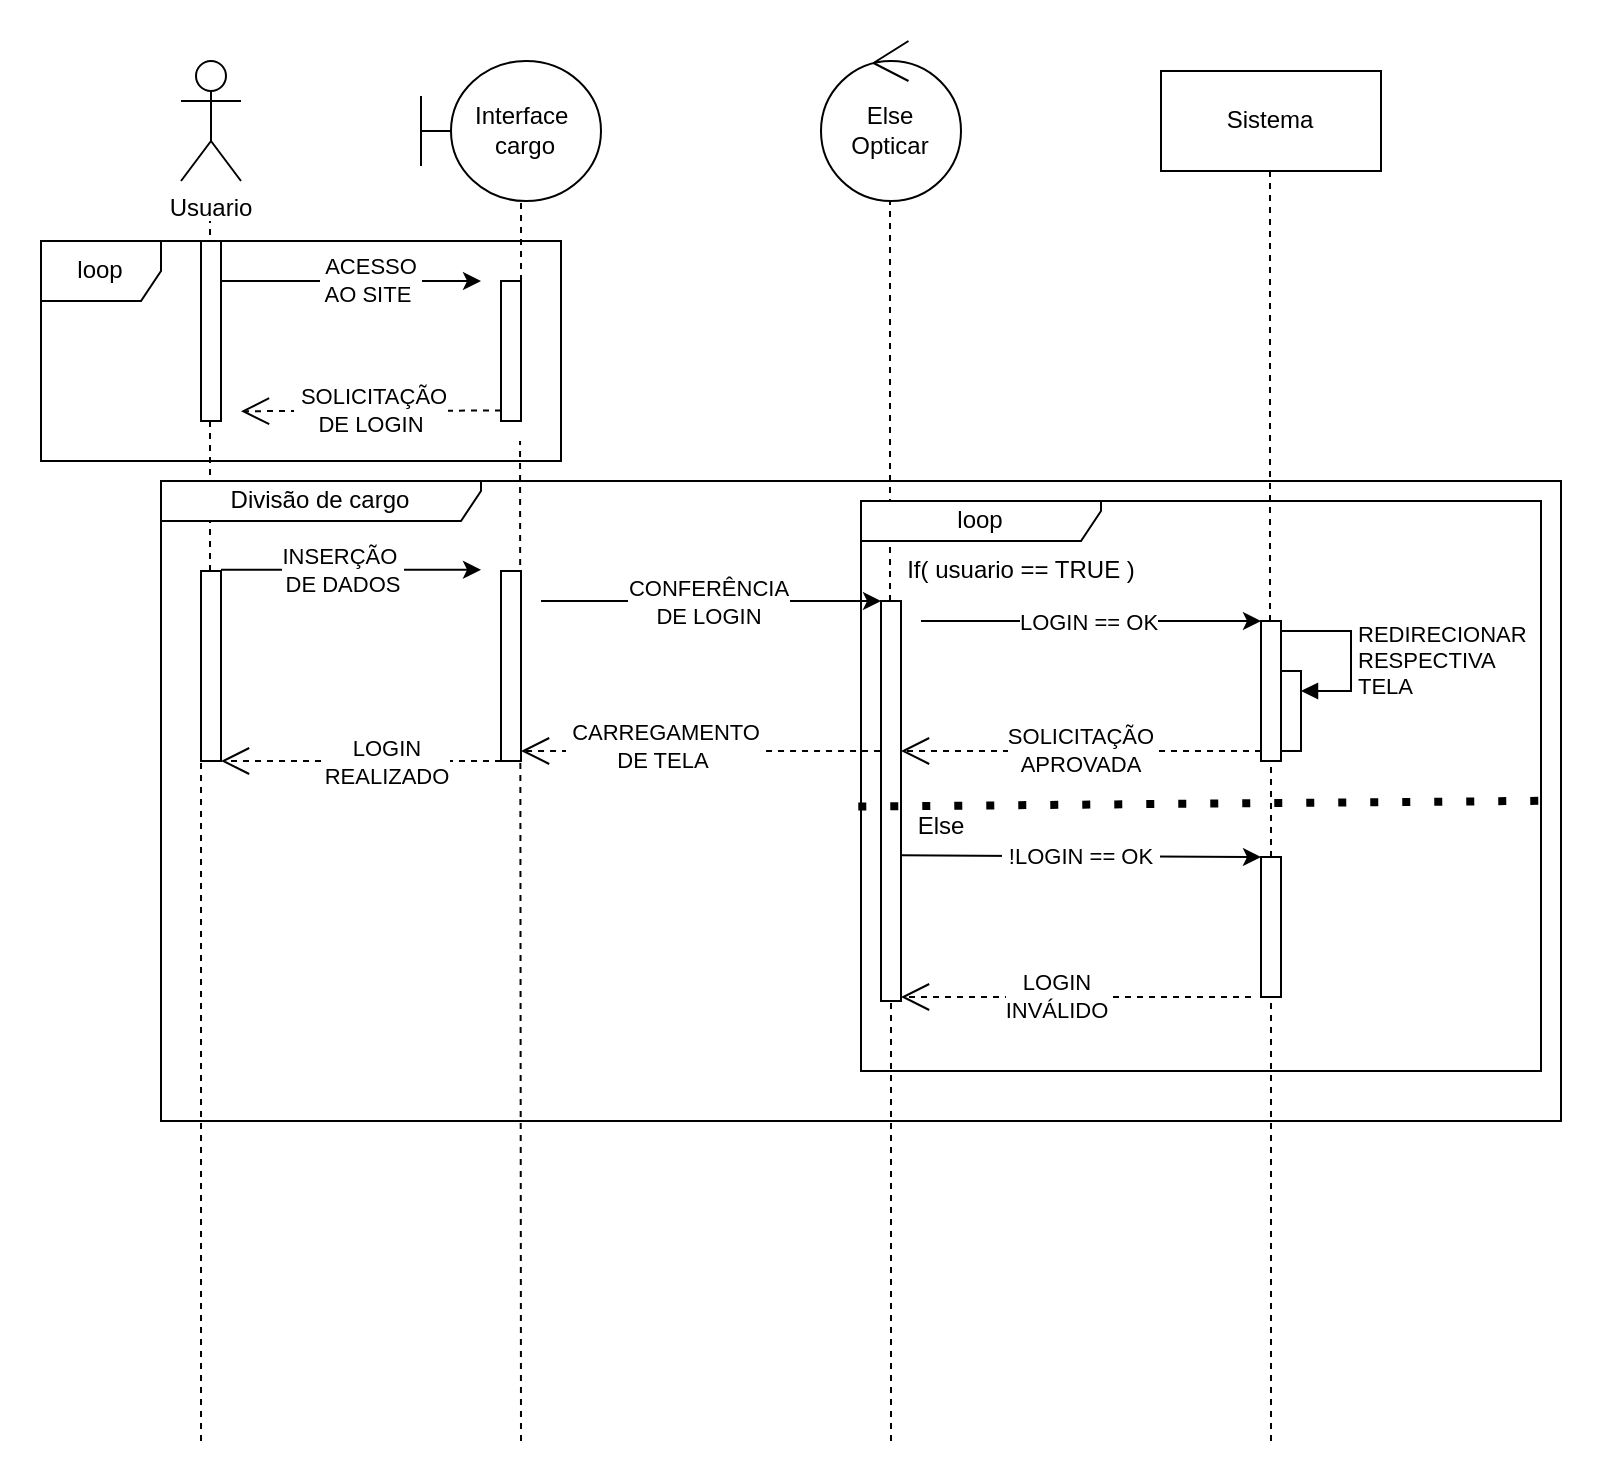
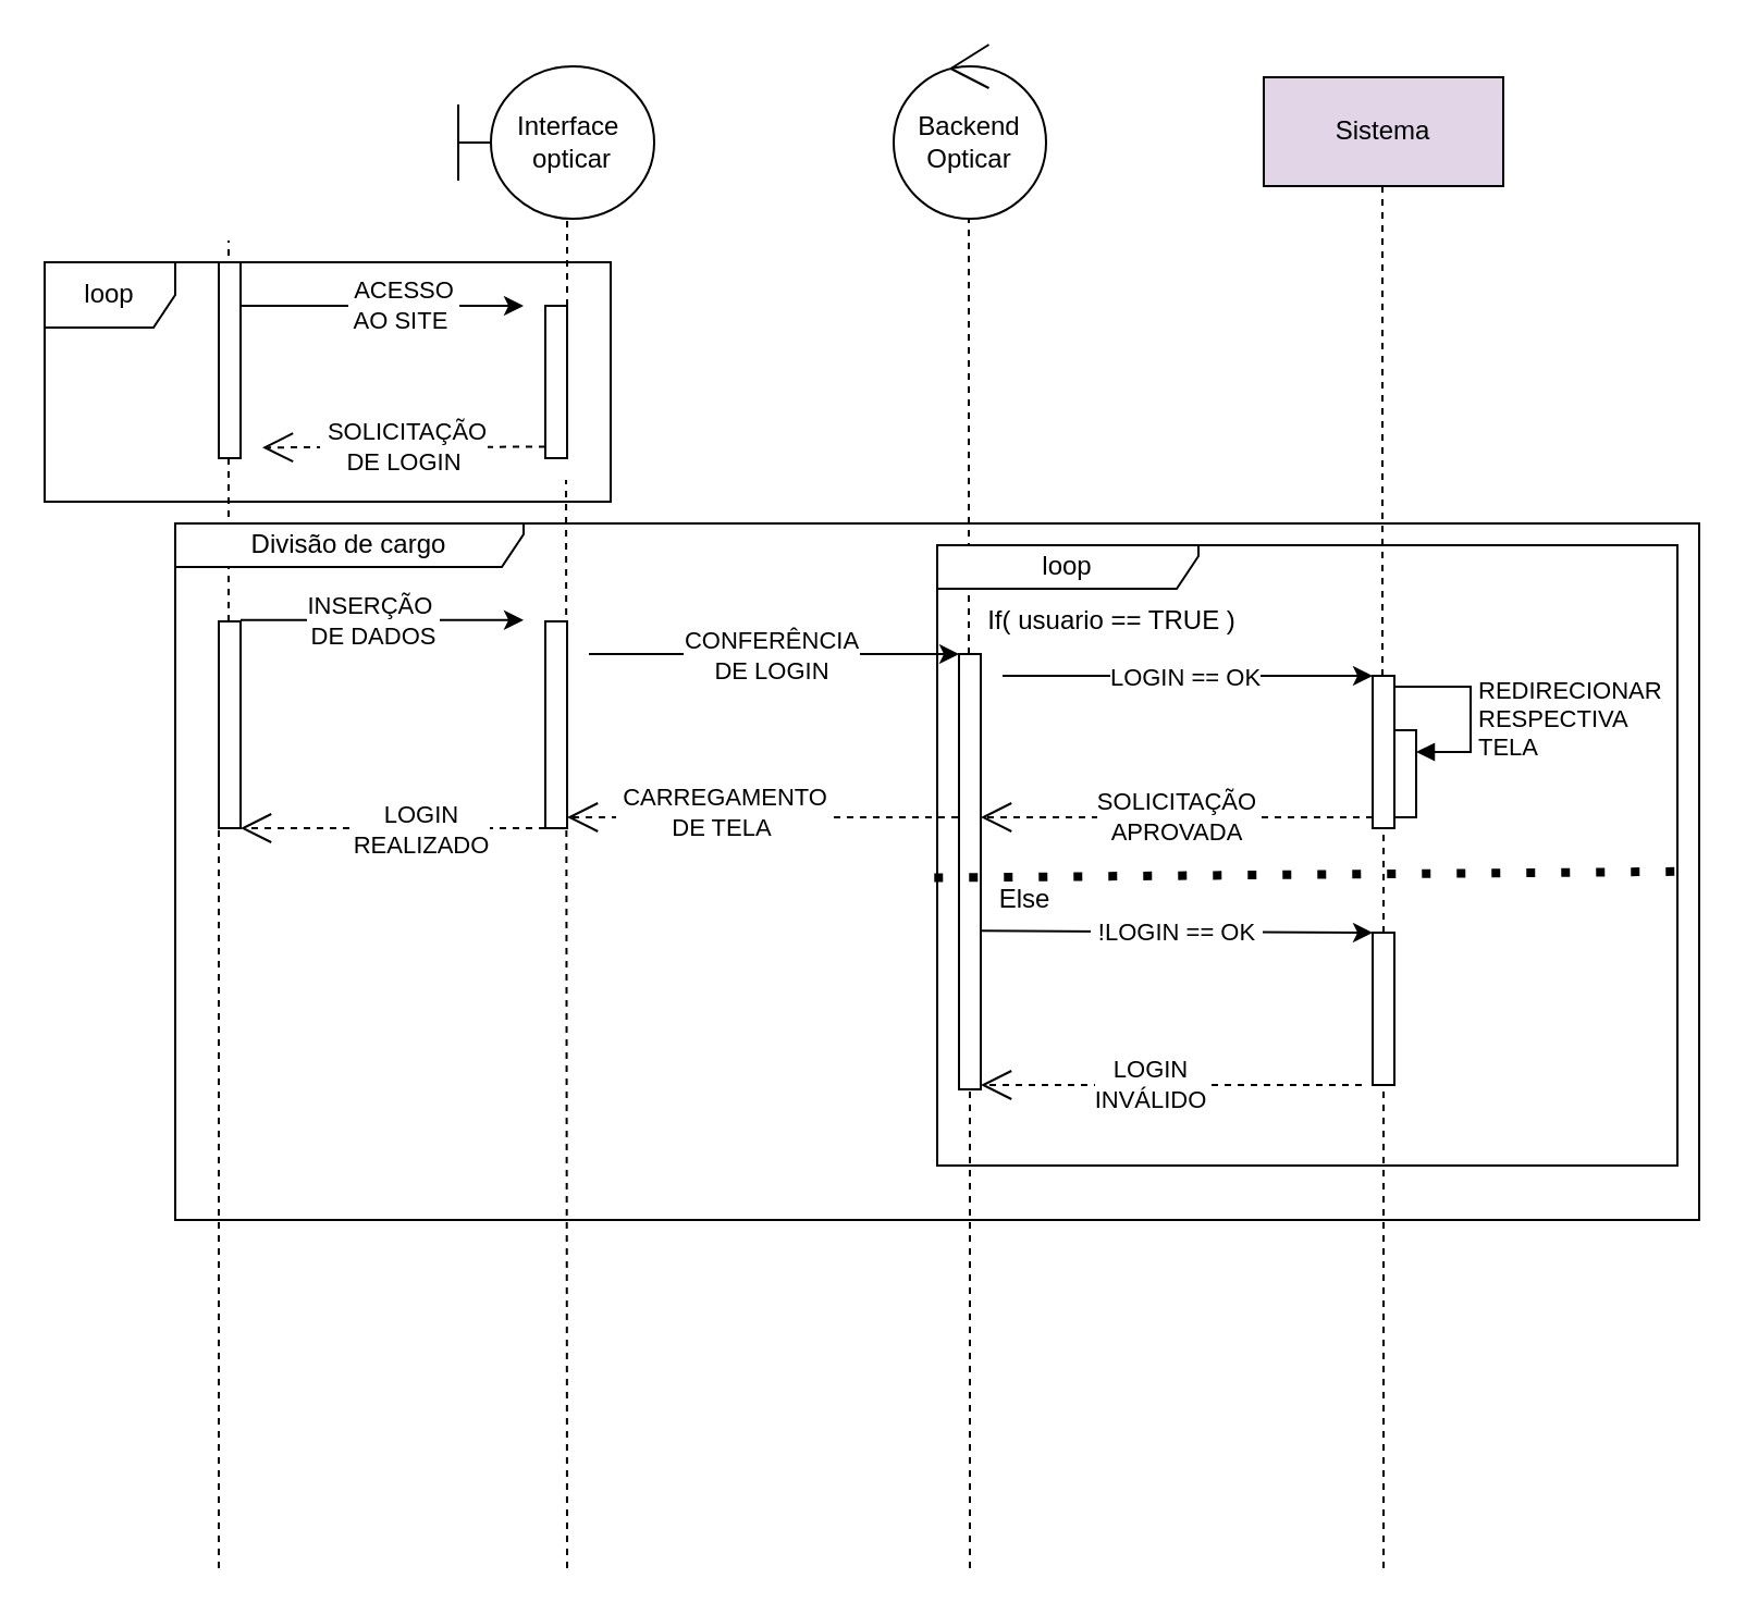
- <mxCell id="2" value="Usuario" style="shape=umlActor;verticalLabelPosition=bottom;verticalAlign=top;html=1;" vertex="1" parent="1"><mxGeometry x="90" width="30" height="60" as="geometry" y="30" /></mxCell>
- <mxCell id="8" value="Sistema" style="html=1;whiteSpace=wrap;" vertex="1" parent="1"><mxGeometry x="580" y="35" width="110" height="50" as="geometry" /></mxCell>
+ <mxCell id="8" value="Sistema" style="html=1;whiteSpace=wrap;fillColor=#e1d5e7;" vertex="1" parent="1"><mxGeometry x="580" y="35" width="110" height="50" as="geometry" /></mxCell>
- <mxCell id="4" value="Interface&amp;nbsp;&lt;div&gt;cargo&lt;/div&gt;" style="shape=umlBoundary;whiteSpace=wrap;html=1;" vertex="1" parent="1"><mxGeometry x="210" width="90" height="70" as="geometry" y="30" /></mxCell>
+ <mxCell id="4" value="Interface&amp;nbsp;&lt;div&gt;opticar&lt;/div&gt;" style="shape=umlBoundary;whiteSpace=wrap;html=1;" vertex="1" parent="1"><mxGeometry x="210" width="90" height="70" as="geometry" y="30" /></mxCell>
- <mxCell id="6" value="Else&lt;br&gt;Opticar" style="ellipse;shape=umlControl;whiteSpace=wrap;html=1;" vertex="1" parent="1"><mxGeometry x="410" y="20" width="70" height="80" as="geometry" /></mxCell>
+ <mxCell id="6" value="Backend&lt;br&gt;Opticar" style="ellipse;shape=umlControl;whiteSpace=wrap;html=1;" vertex="1" parent="1"><mxGeometry x="410" y="20" width="70" height="80" as="geometry" /></mxCell>
